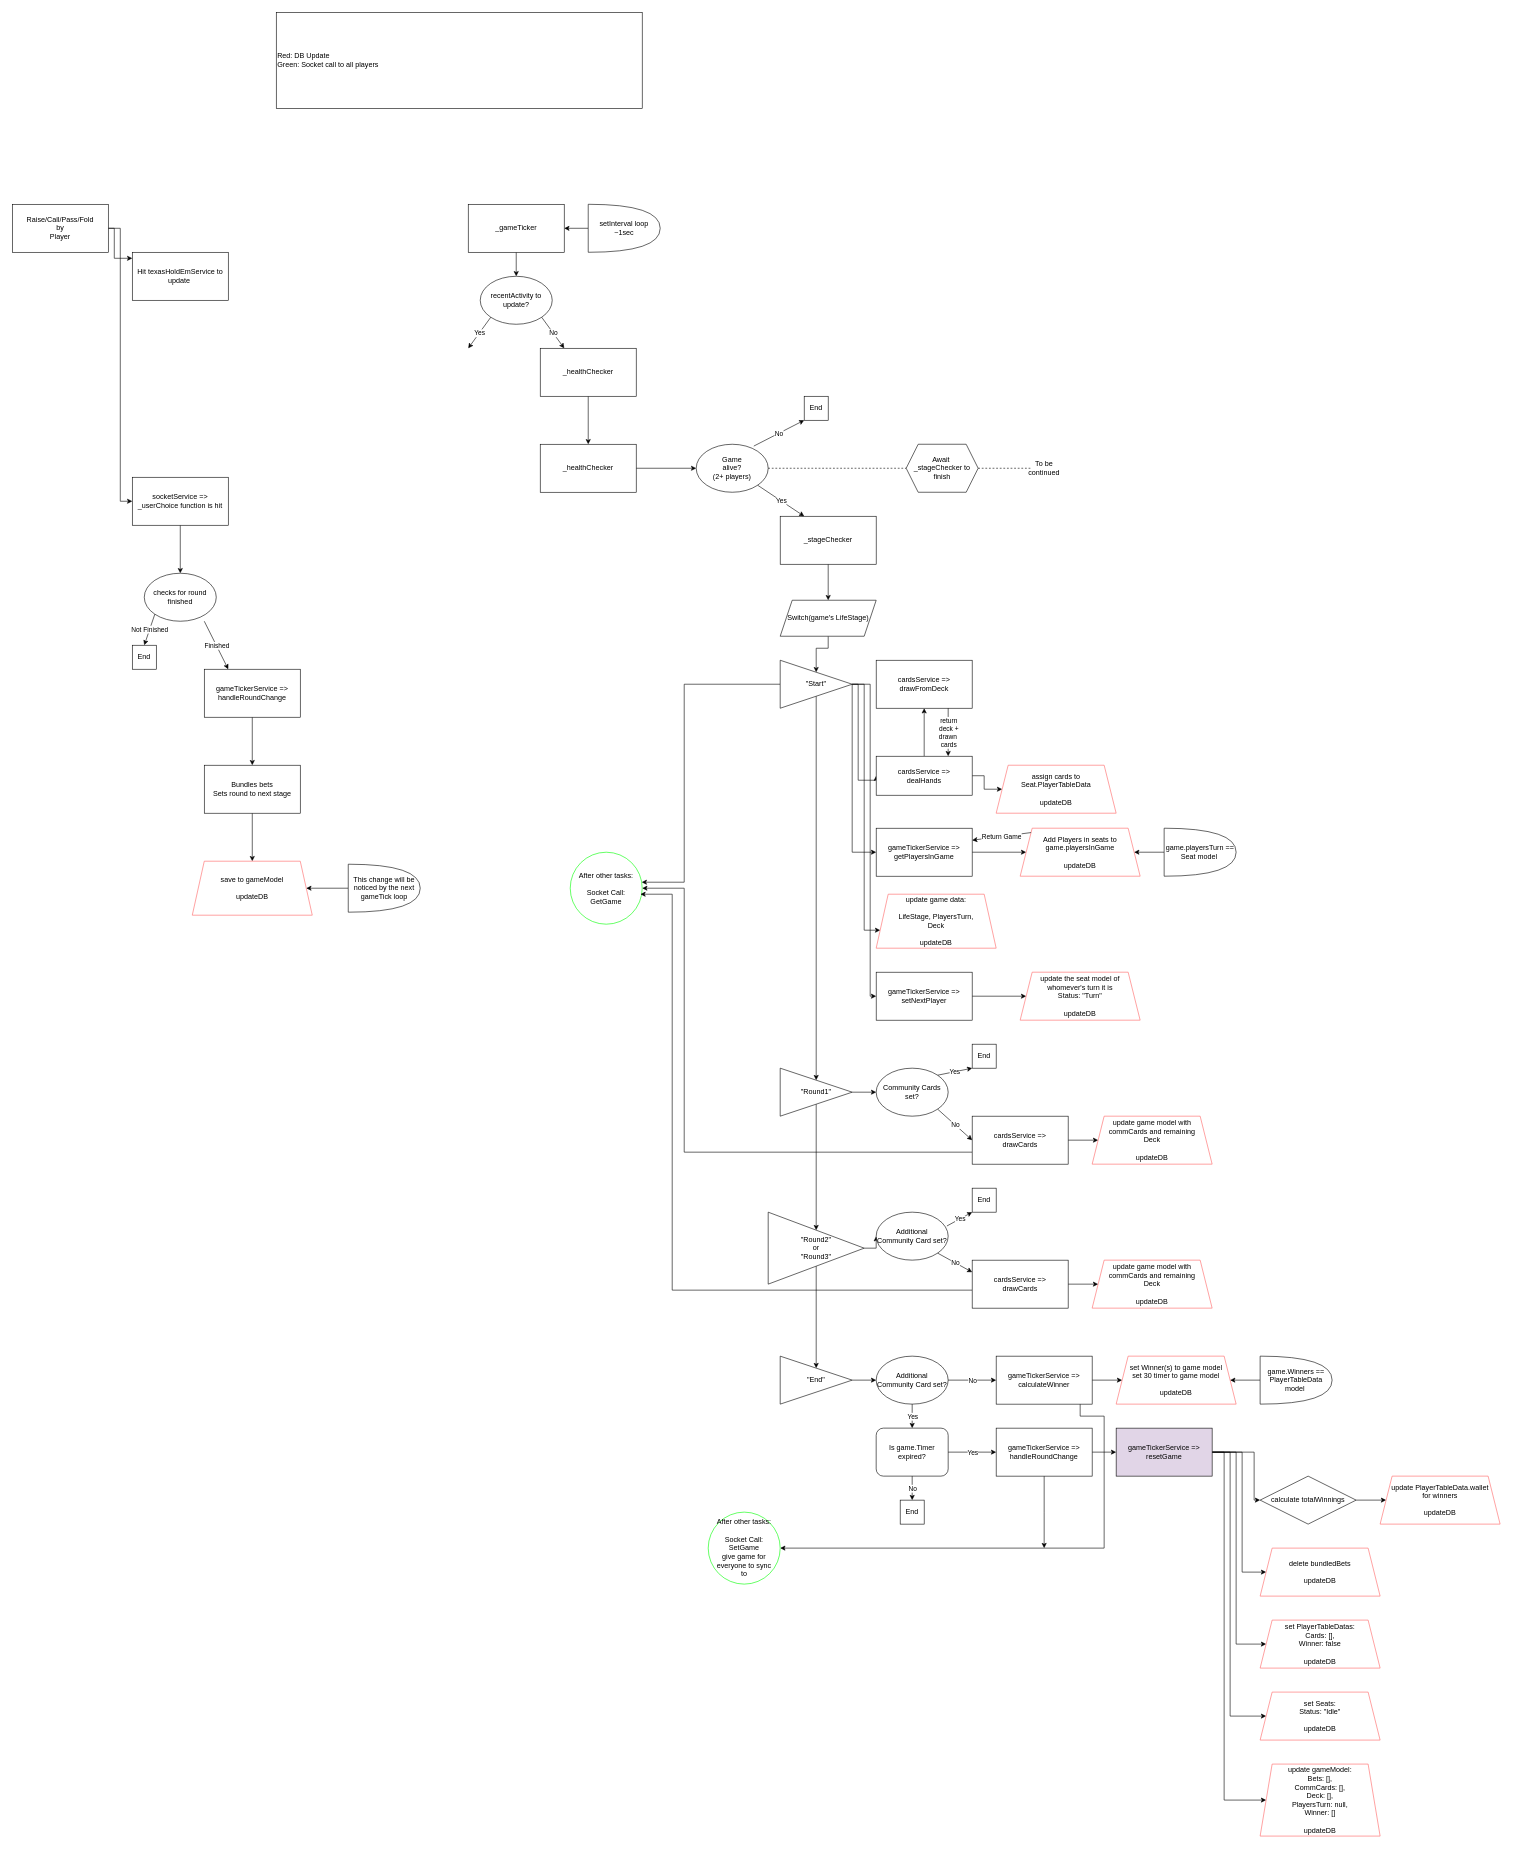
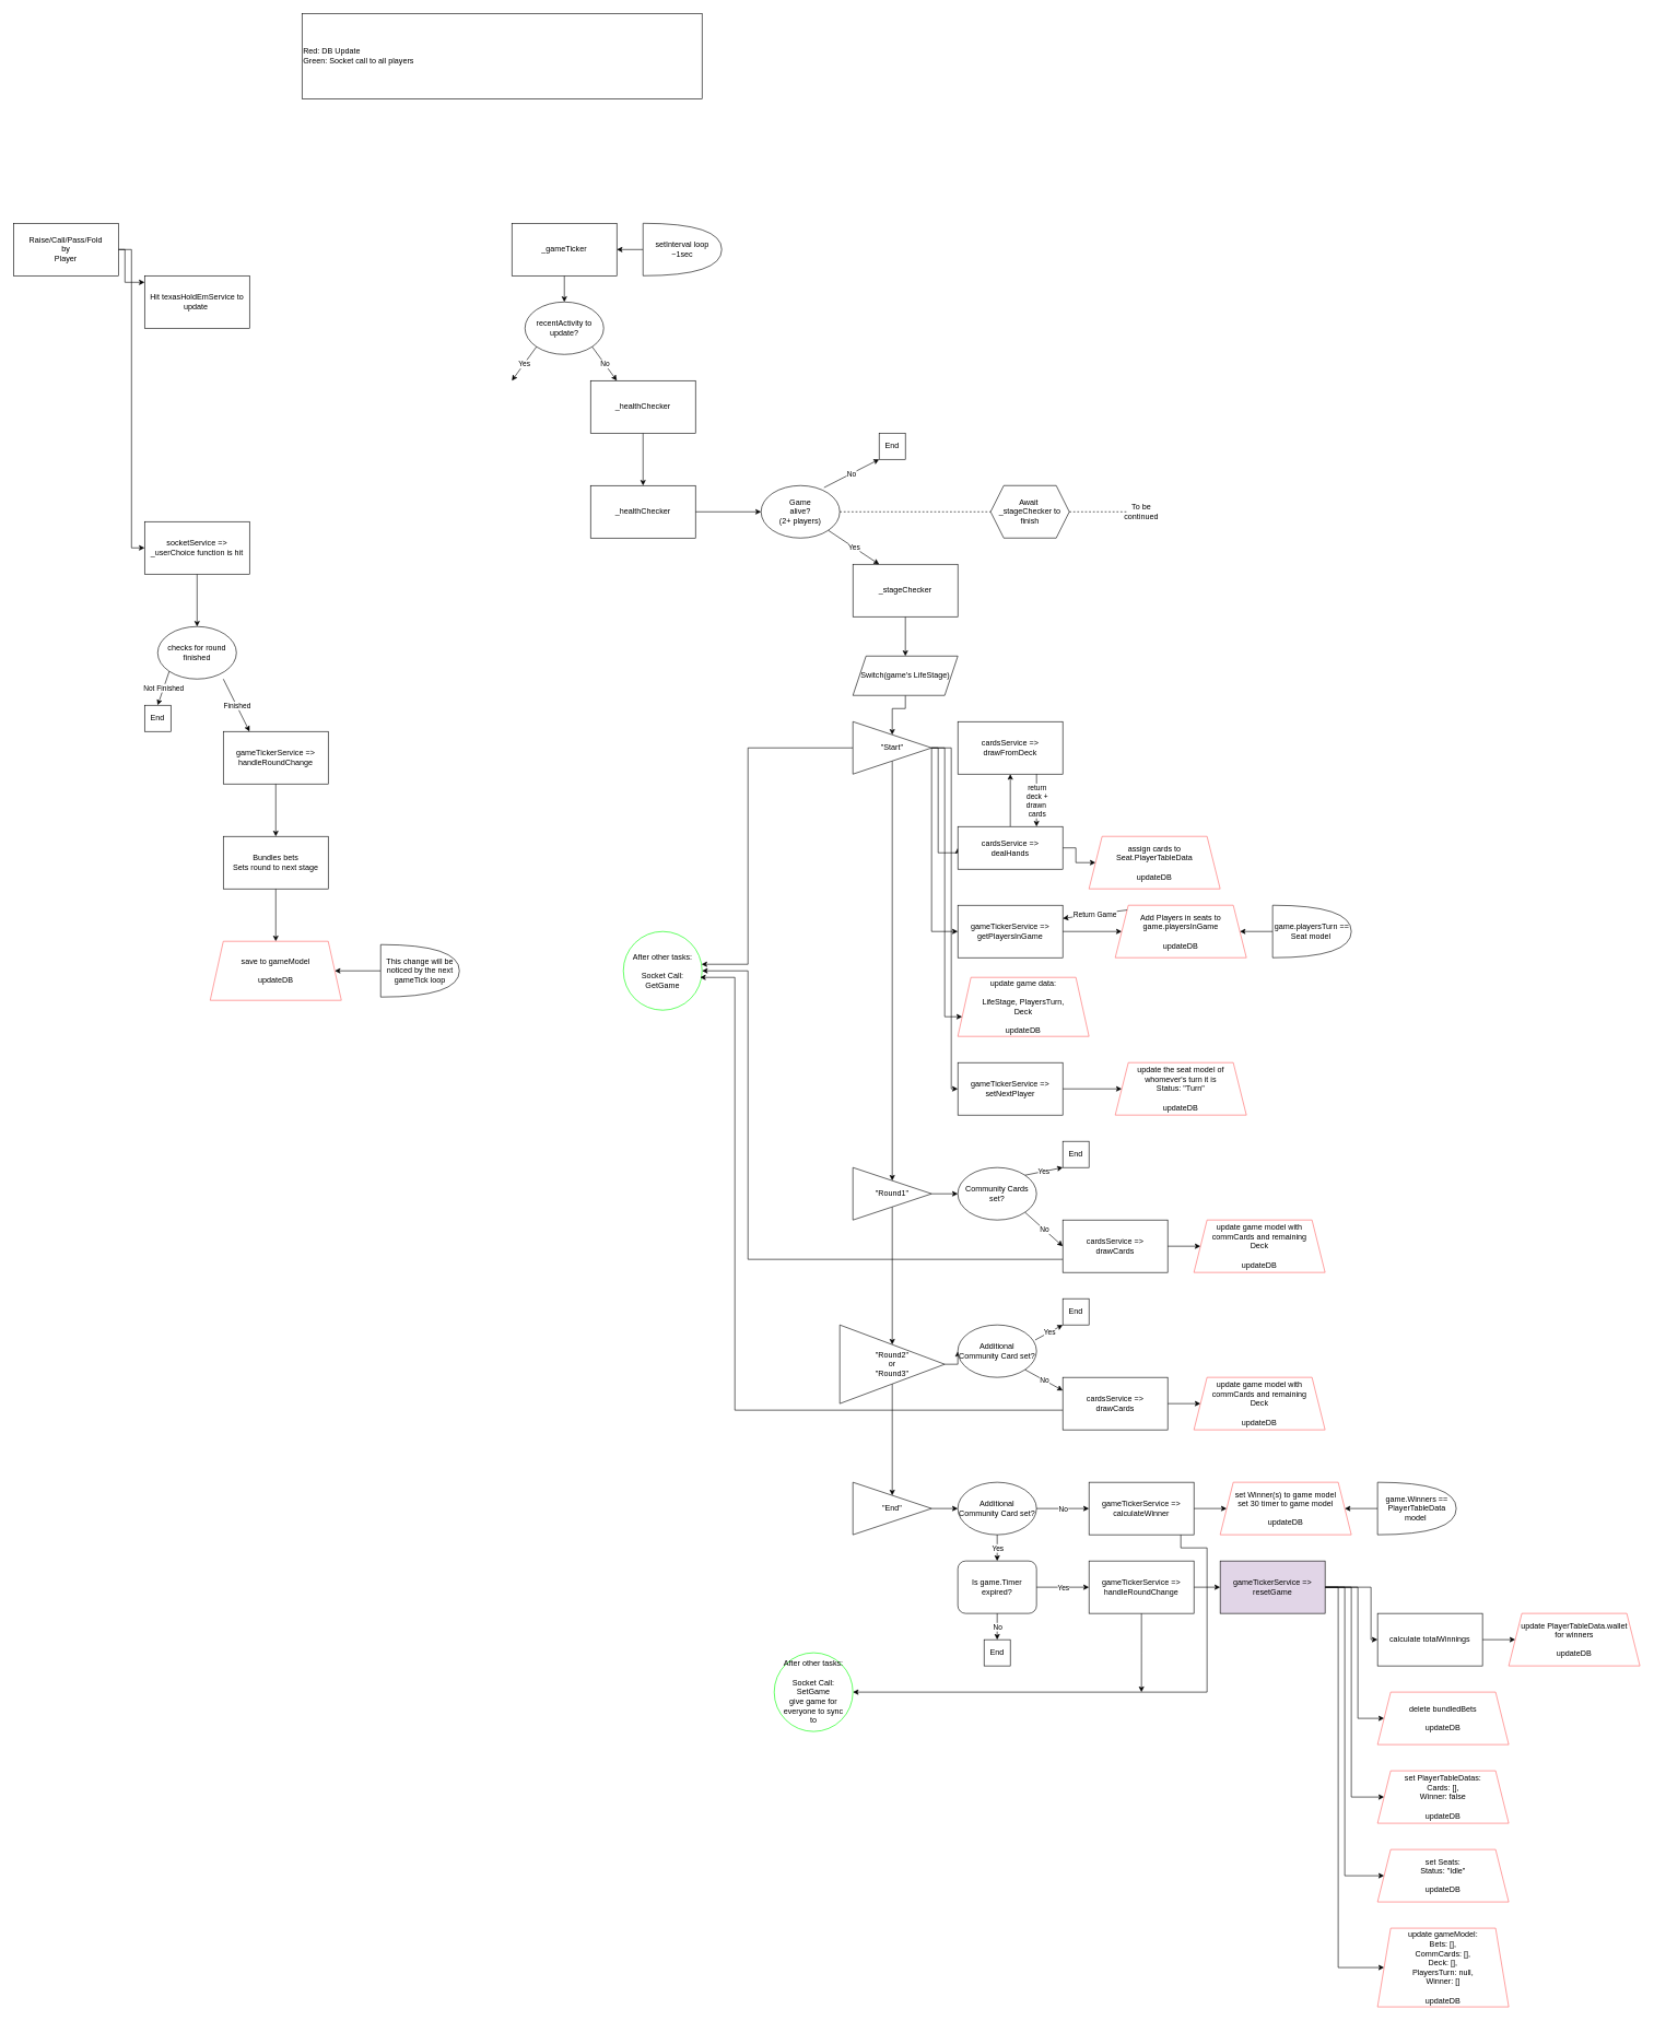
- <mxCell id="50" value="Red: DB Update&lt;br&gt;Green: Socket call to all players" style="rounded=0;whiteSpace=wrap;html=1;strokeColor=#000000;align=left;" vertex="1" parent="1"><mxGeometry x="460" y="20" width="610" height="160" as="geometry" /></mxCell>
+ <mxCell id="50" value="Red: DB Update&lt;br&gt;Green: Socket call to all players" style="rounded=0;whiteSpace=wrap;html=1;strokeColor=#000000;align=left;" vertex="1" parent="1"><mxGeometry x="460" y="20" width="610" height="130" as="geometry" /></mxCell>
- <mxCell id="131" value="calculate totalWinnings" style="rhombus;whiteSpace=wrap;html=1;" vertex="1" parent="1"><mxGeometry x="2100" y="2460" width="160" height="80" as="geometry" /></mxCell>
+ <mxCell id="131" value="calculate totalWinnings" style="rounded=0;whiteSpace=wrap;html=1;" vertex="1" parent="1"><mxGeometry x="2100" y="2460" width="160" height="80" as="geometry" /></mxCell>
